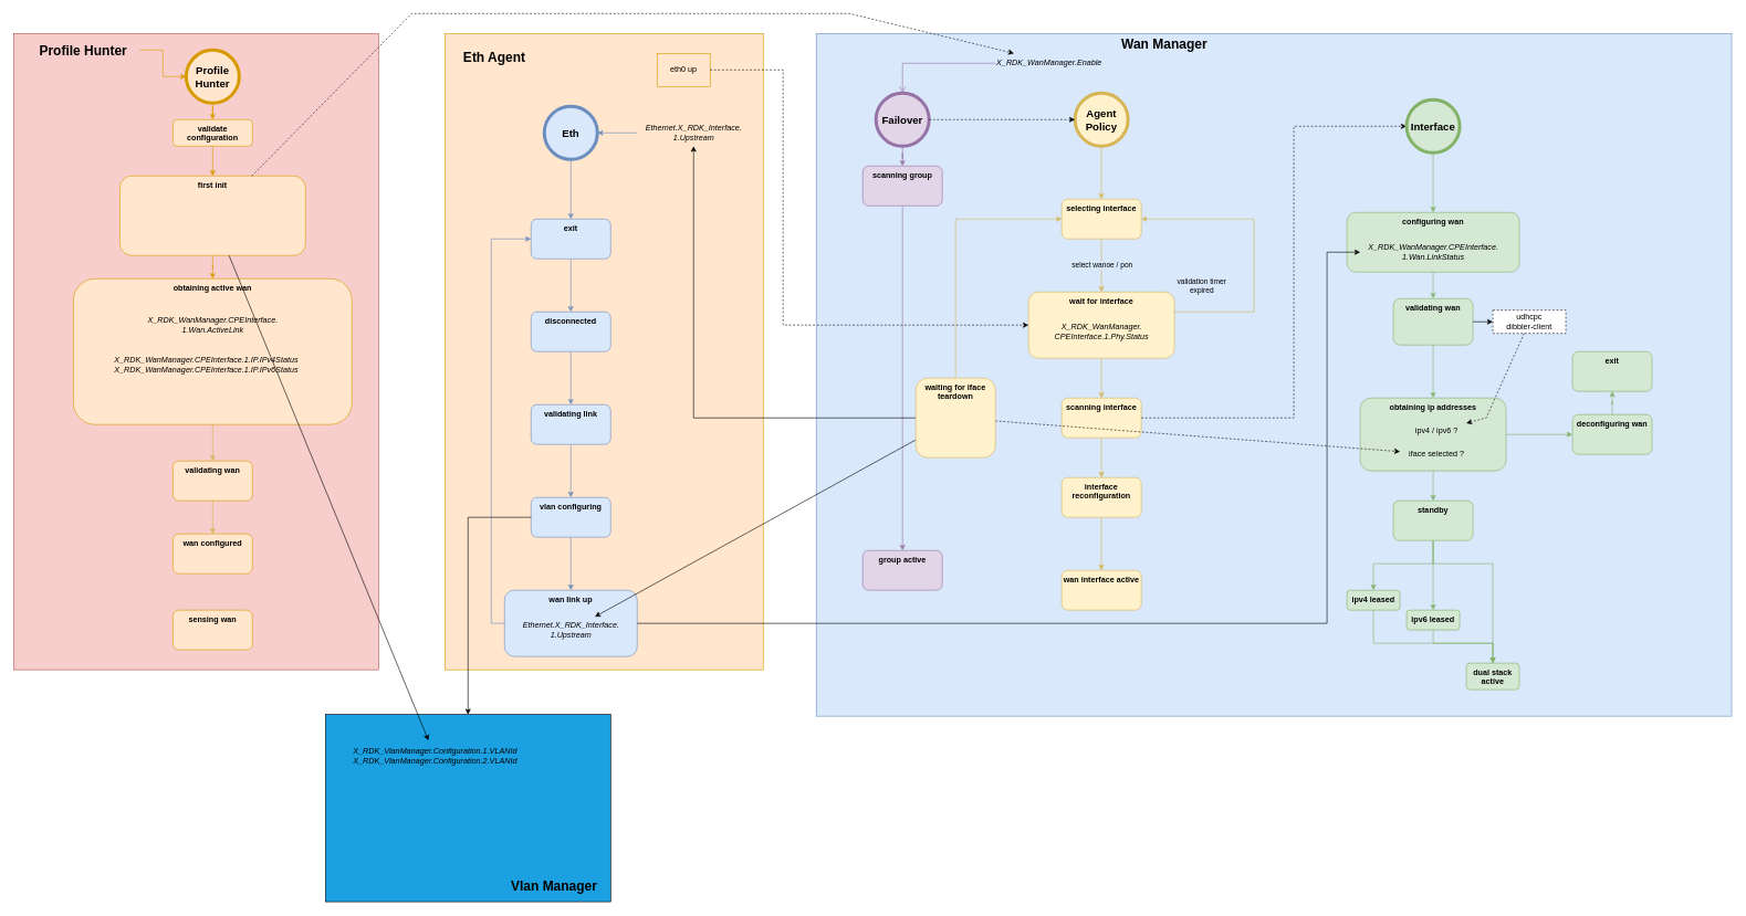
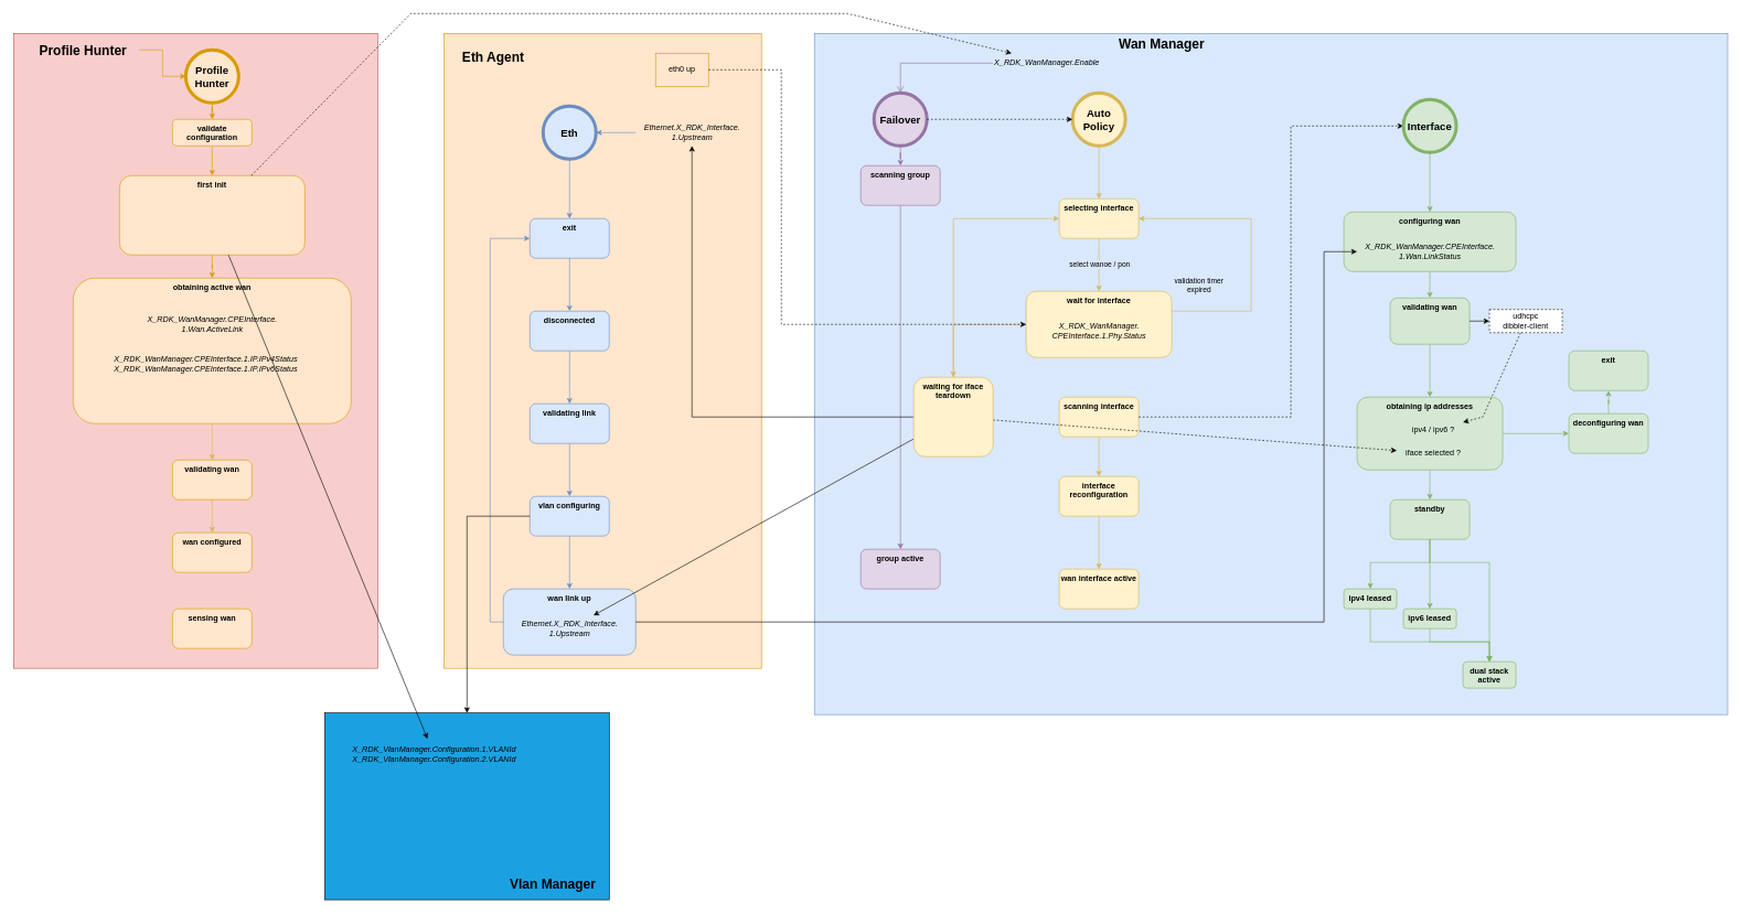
- <mxCell id="10" value="Agent Policy" style="ellipse;whiteSpace=wrap;html=1;aspect=fixed;fontSize=16;fillColor=#fff2cc;strokeColor=#d6b656;fontStyle=1;strokeWidth=5;" parent="1" vertex="1"><mxGeometry x="1620" y="140" width="80" height="80" as="geometry" /></mxCell>
+ <mxCell id="10" value="Auto Policy" style="ellipse;whiteSpace=wrap;html=1;aspect=fixed;fontSize=16;fillColor=#fff2cc;strokeColor=#d6b656;fontStyle=1;strokeWidth=5;" parent="1" vertex="1"><mxGeometry x="1620" y="140" width="80" height="80" as="geometry" /></mxCell>
- <mxCell id="18" value="" style="edgeStyle=orthogonalEdgeStyle;rounded=0;orthogonalLoop=1;jettySize=auto;html=1;fillColor=#fff2cc;strokeColor=#d6b656;" parent="1" source="19" target="21" edge="1"><mxGeometry relative="1" as="geometry" /></mxCell>
+ <mxCell id="18" value="" style="edgeStyle=orthogonalEdgeStyle;rounded=0;orthogonalLoop=1;jettySize=auto;html=1;fillColor=#fff2cc;strokeColor=#d6b656;" parent="1" source="19" target="88" edge="1"><mxGeometry relative="1" as="geometry" /></mxCell>
